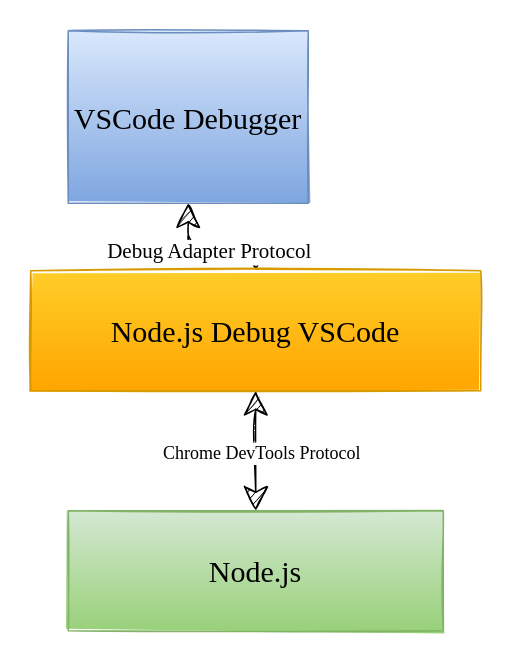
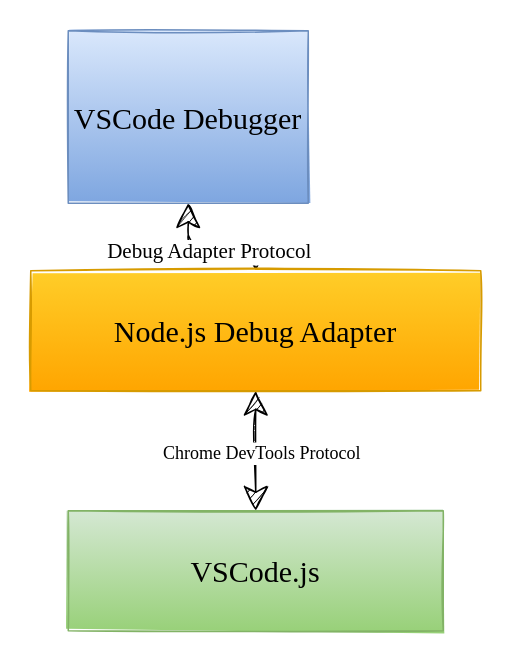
- <mxCell id="7" value="Node.js Debug VSCode" style="rounded=0;whiteSpace=wrap;html=1;sketch=1;hachureGap=4;fontFamily=Fira Code Retina;fontSize=20;fillColor=#ffcd28;gradientColor=#ffa500;strokeColor=#d79b00;" vertex="1" parent="1"><mxGeometry x="20" y="180" width="300" height="80" as="geometry" /></mxCell>
+ <mxCell id="7" value="Node.js Debug Adapter" style="rounded=0;whiteSpace=wrap;html=1;sketch=1;hachureGap=4;fontFamily=Fira Code Retina;fontSize=20;fillColor=#ffcd28;gradientColor=#ffa500;strokeColor=#d79b00;" vertex="1" parent="1"><mxGeometry x="20" y="180" width="300" height="80" as="geometry" /></mxCell>
- <mxCell id="8" value="Node.js" style="rounded=0;whiteSpace=wrap;html=1;sketch=1;hachureGap=4;fontFamily=Fira Code Retina;fontSize=20;fillColor=#d5e8d4;gradientColor=#97d077;strokeColor=#82b366;" vertex="1" parent="1"><mxGeometry x="45" y="340" width="250" height="80" as="geometry" /></mxCell>
+ <mxCell id="8" value="VSCode.js" style="rounded=0;whiteSpace=wrap;html=1;sketch=1;hachureGap=4;fontFamily=Fira Code Retina;fontSize=20;fillColor=#d5e8d4;gradientColor=#97d077;strokeColor=#82b366;" vertex="1" parent="1"><mxGeometry x="45" y="340" width="250" height="80" as="geometry" /></mxCell>
